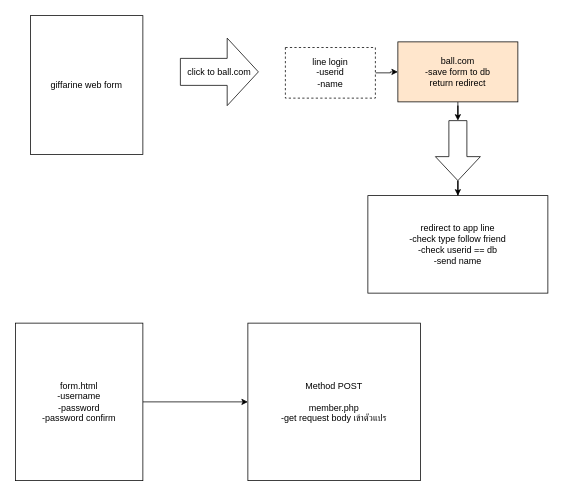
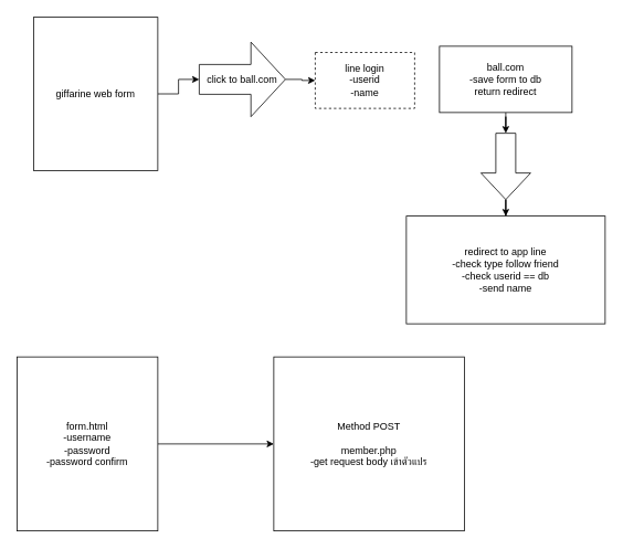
- <mxCell id="9" value="ball.com&lt;br&gt;-save form to db&lt;br&gt;return redirect" style="whiteSpace=wrap;html=1;fillColor=#ffe6cc;" vertex="1" parent="1"><mxGeometry x="530" y="55" width="160" height="80" as="geometry" /></mxCell>
+ <mxCell id="9" value="ball.com&lt;br&gt;-save form to db&lt;br&gt;return redirect" style="whiteSpace=wrap;html=1;" vertex="1" parent="1"><mxGeometry x="530" y="55" width="160" height="80" as="geometry" /></mxCell>
+ <mxCell id="4" value="" style="edgeStyle=orthogonalEdgeStyle;rounded=0;orthogonalLoop=1;jettySize=auto;html=1;" edge="1" parent="1" source="5" target="7"><mxGeometry relative="1" as="geometry" /></mxCell>
- <mxCell id="6" value="" style="edgeStyle=orthogonalEdgeStyle;rounded=0;orthogonalLoop=1;jettySize=auto;html=1;" edge="1" parent="1" source="7" target="9"><mxGeometry relative="1" as="geometry" /></mxCell>
+ <mxCell id="2" value="" style="edgeStyle=orthogonalEdgeStyle;rounded=0;orthogonalLoop=1;jettySize=auto;html=1;" edge="1" parent="1" source="3" target="5"><mxGeometry relative="1" as="geometry" /></mxCell>
